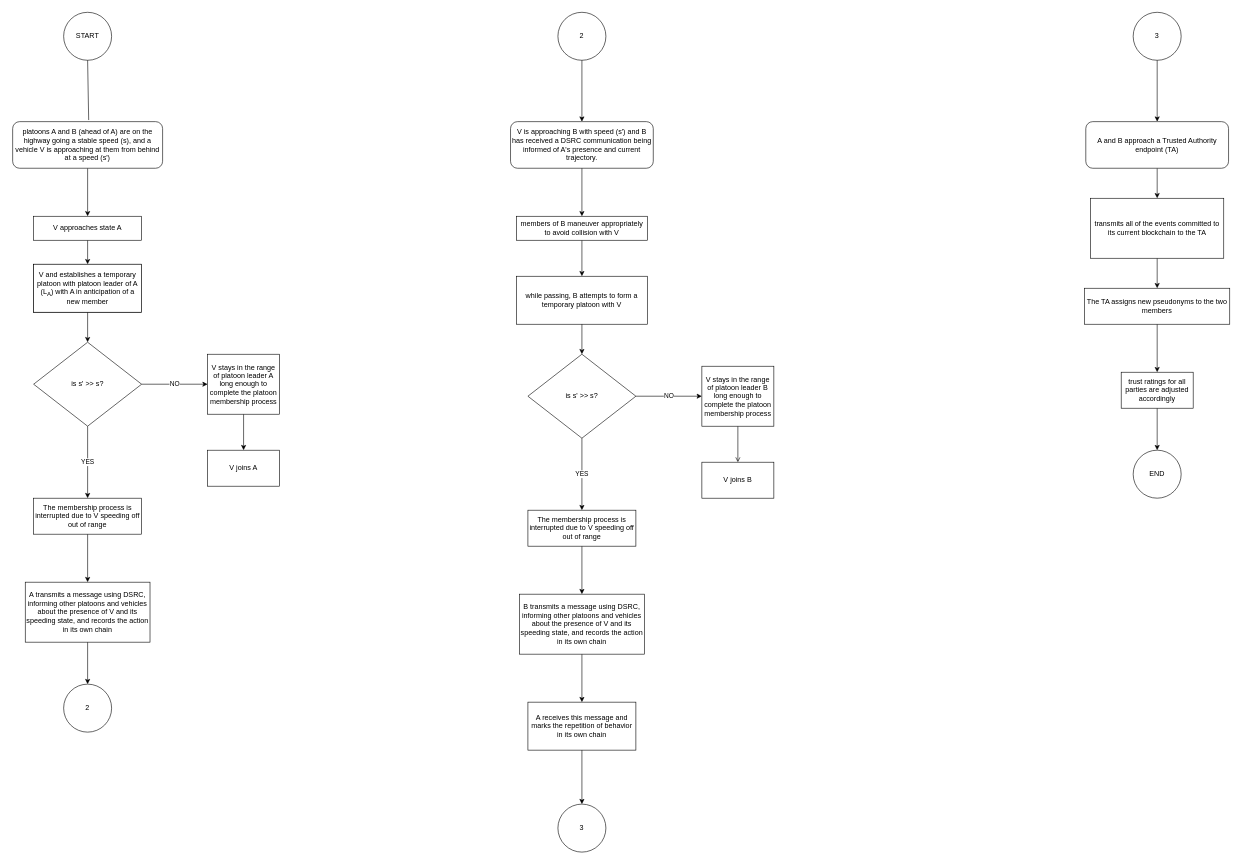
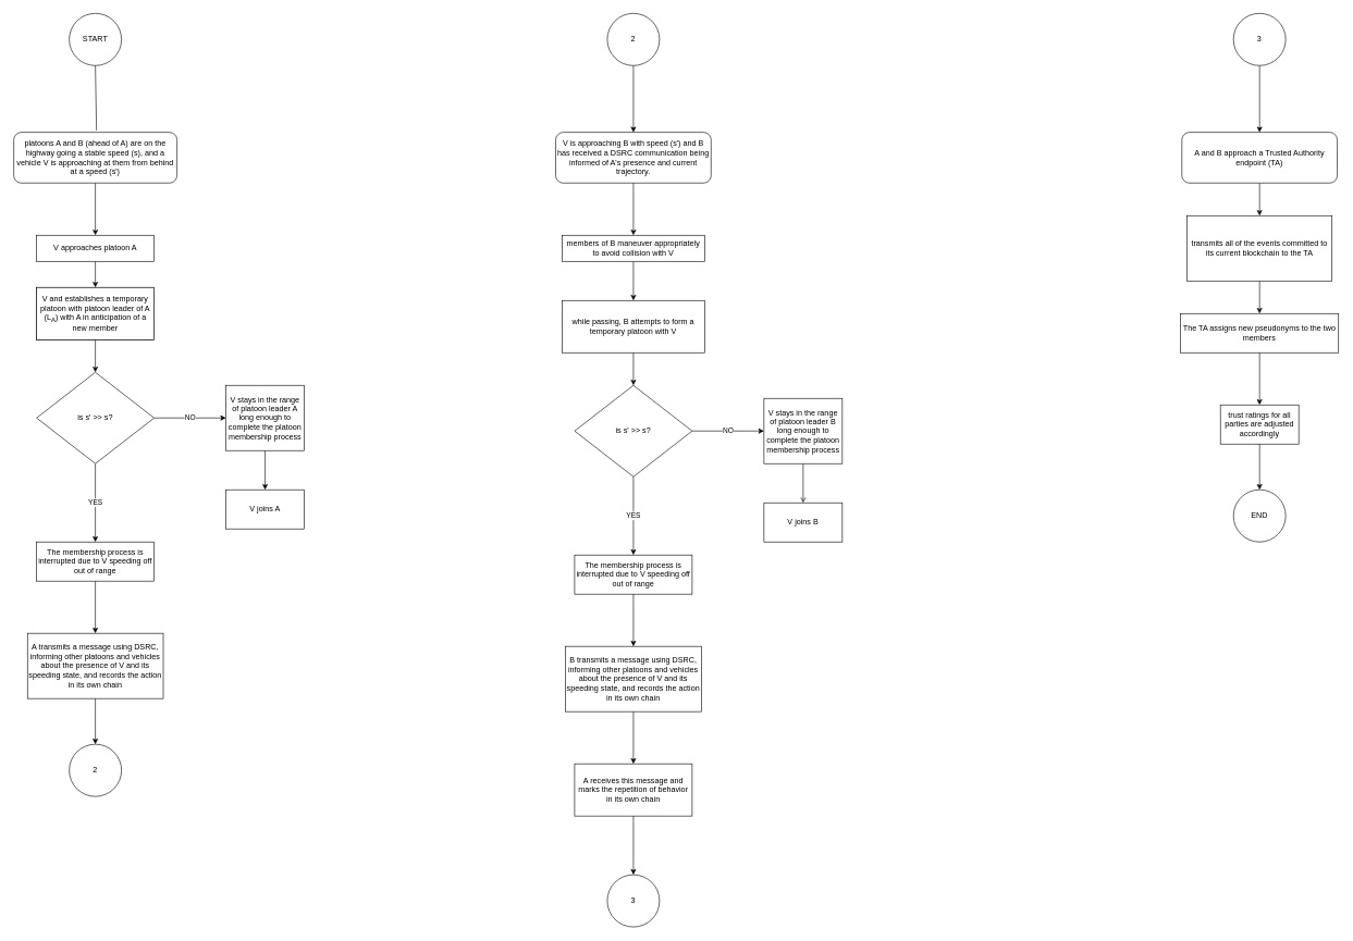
- <mxCell id="5" value="V approaches state A" style="rounded=0;whiteSpace=wrap;html=1;" vertex="1" parent="1"><mxGeometry x="55" y="360" width="180" height="40" as="geometry" /></mxCell>
+ <mxCell id="5" value="V approaches platoon A" style="rounded=0;whiteSpace=wrap;html=1;" vertex="1" parent="1"><mxGeometry x="55" y="360" width="180" height="40" as="geometry" /></mxCell>
